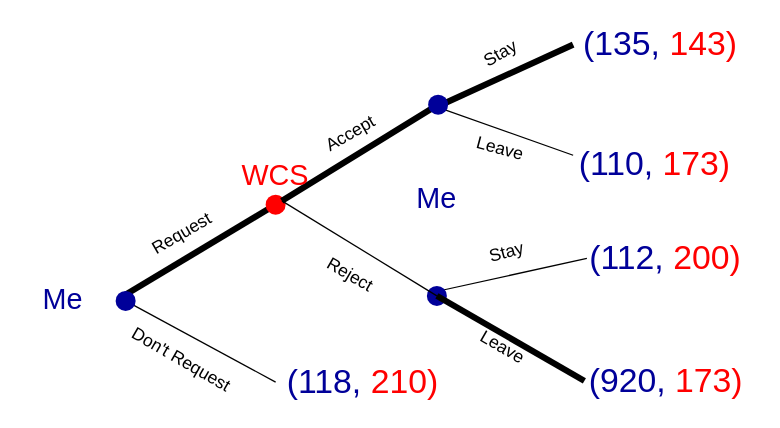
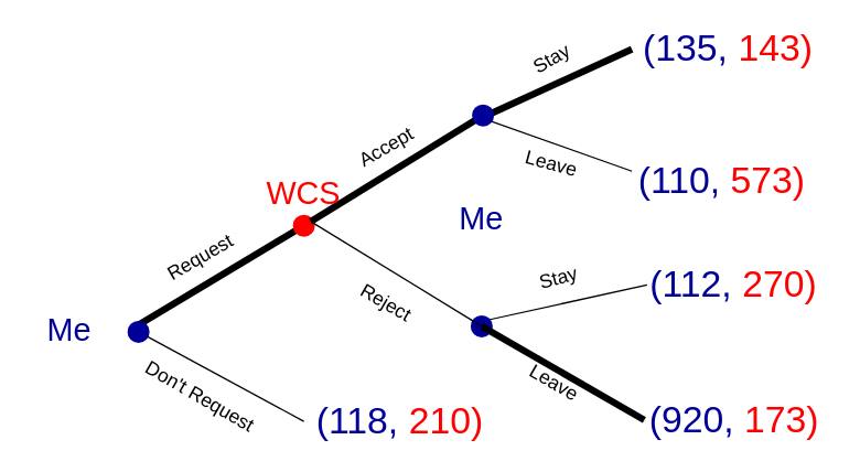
- <mxCell id="26" value="&lt;font color=&quot;#000099&quot;&gt;(110,&lt;/font&gt; &lt;font color=&quot;#ff0000&quot;&gt;173)&lt;/font&gt;" style="text;html=1;strokeColor=none;fillColor=none;align=center;verticalAlign=middle;whiteSpace=wrap;rounded=0;fontSize=27;fontColor=#000000;" vertex="1" parent="1"><mxGeometry x="458" y="116" width="131" height="30" as="geometry" /></mxCell>
+ <mxCell id="26" value="&lt;font color=&quot;#000099&quot;&gt;(110,&lt;/font&gt; &lt;font color=&quot;#ff0000&quot;&gt;573)&lt;/font&gt;" style="text;html=1;strokeColor=none;fillColor=none;align=center;verticalAlign=middle;whiteSpace=wrap;rounded=0;fontSize=27;fontColor=#000000;" vertex="1" parent="1"><mxGeometry x="458" y="116" width="131" height="30" as="geometry" /></mxCell>
- <mxCell id="15" value="&lt;font color=&quot;#000099&quot;&gt;(112,&lt;/font&gt; &lt;font color=&quot;#ff0000&quot;&gt;200)&lt;/font&gt;" style="text;html=1;strokeColor=none;fillColor=none;align=center;verticalAlign=middle;whiteSpace=wrap;rounded=0;fontSize=27;fontColor=#000000;" parent="1" vertex="1"><mxGeometry x="462" y="191" width="140" height="30" as="geometry" /></mxCell>
+ <mxCell id="15" value="&lt;font color=&quot;#000099&quot;&gt;(112,&lt;/font&gt; &lt;font color=&quot;#ff0000&quot;&gt;270)&lt;/font&gt;" style="text;html=1;strokeColor=none;fillColor=none;align=center;verticalAlign=middle;whiteSpace=wrap;rounded=0;fontSize=27;fontColor=#000000;" parent="1" vertex="1"><mxGeometry x="462" y="191" width="140" height="30" as="geometry" /></mxCell>
